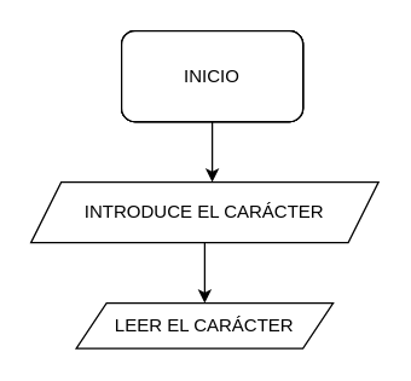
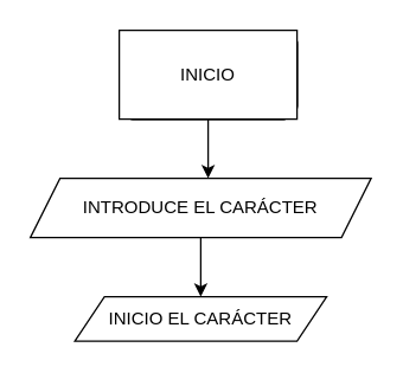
- <mxCell id="5" value="INICIO" style="rounded=1;whiteSpace=wrap;html=1;" vertex="1" parent="1"><mxGeometry x="80" y="20" width="120" height="60" as="geometry" /></mxCell>
+ <mxCell id="5" value="INICIO" style="whiteSpace=wrap;html=1;rounded=0;" vertex="1" parent="1"><mxGeometry x="80" y="20" width="120" height="60" as="geometry" /></mxCell>
- <mxCell id="9" value="LEER EL CARÁCTER&lt;br&gt;" style="shape=parallelogram;perimeter=parallelogramPerimeter;whiteSpace=wrap;html=1;fixedSize=1;" vertex="1" parent="1"><mxGeometry x="50" y="200" width="170" height="30" as="geometry" /></mxCell>
+ <mxCell id="9" value="INICIO EL CARÁCTER&lt;br&gt;" style="shape=parallelogram;perimeter=parallelogramPerimeter;whiteSpace=wrap;html=1;fixedSize=1;" vertex="1" parent="1"><mxGeometry x="50" y="200" width="170" height="30" as="geometry" /></mxCell>
